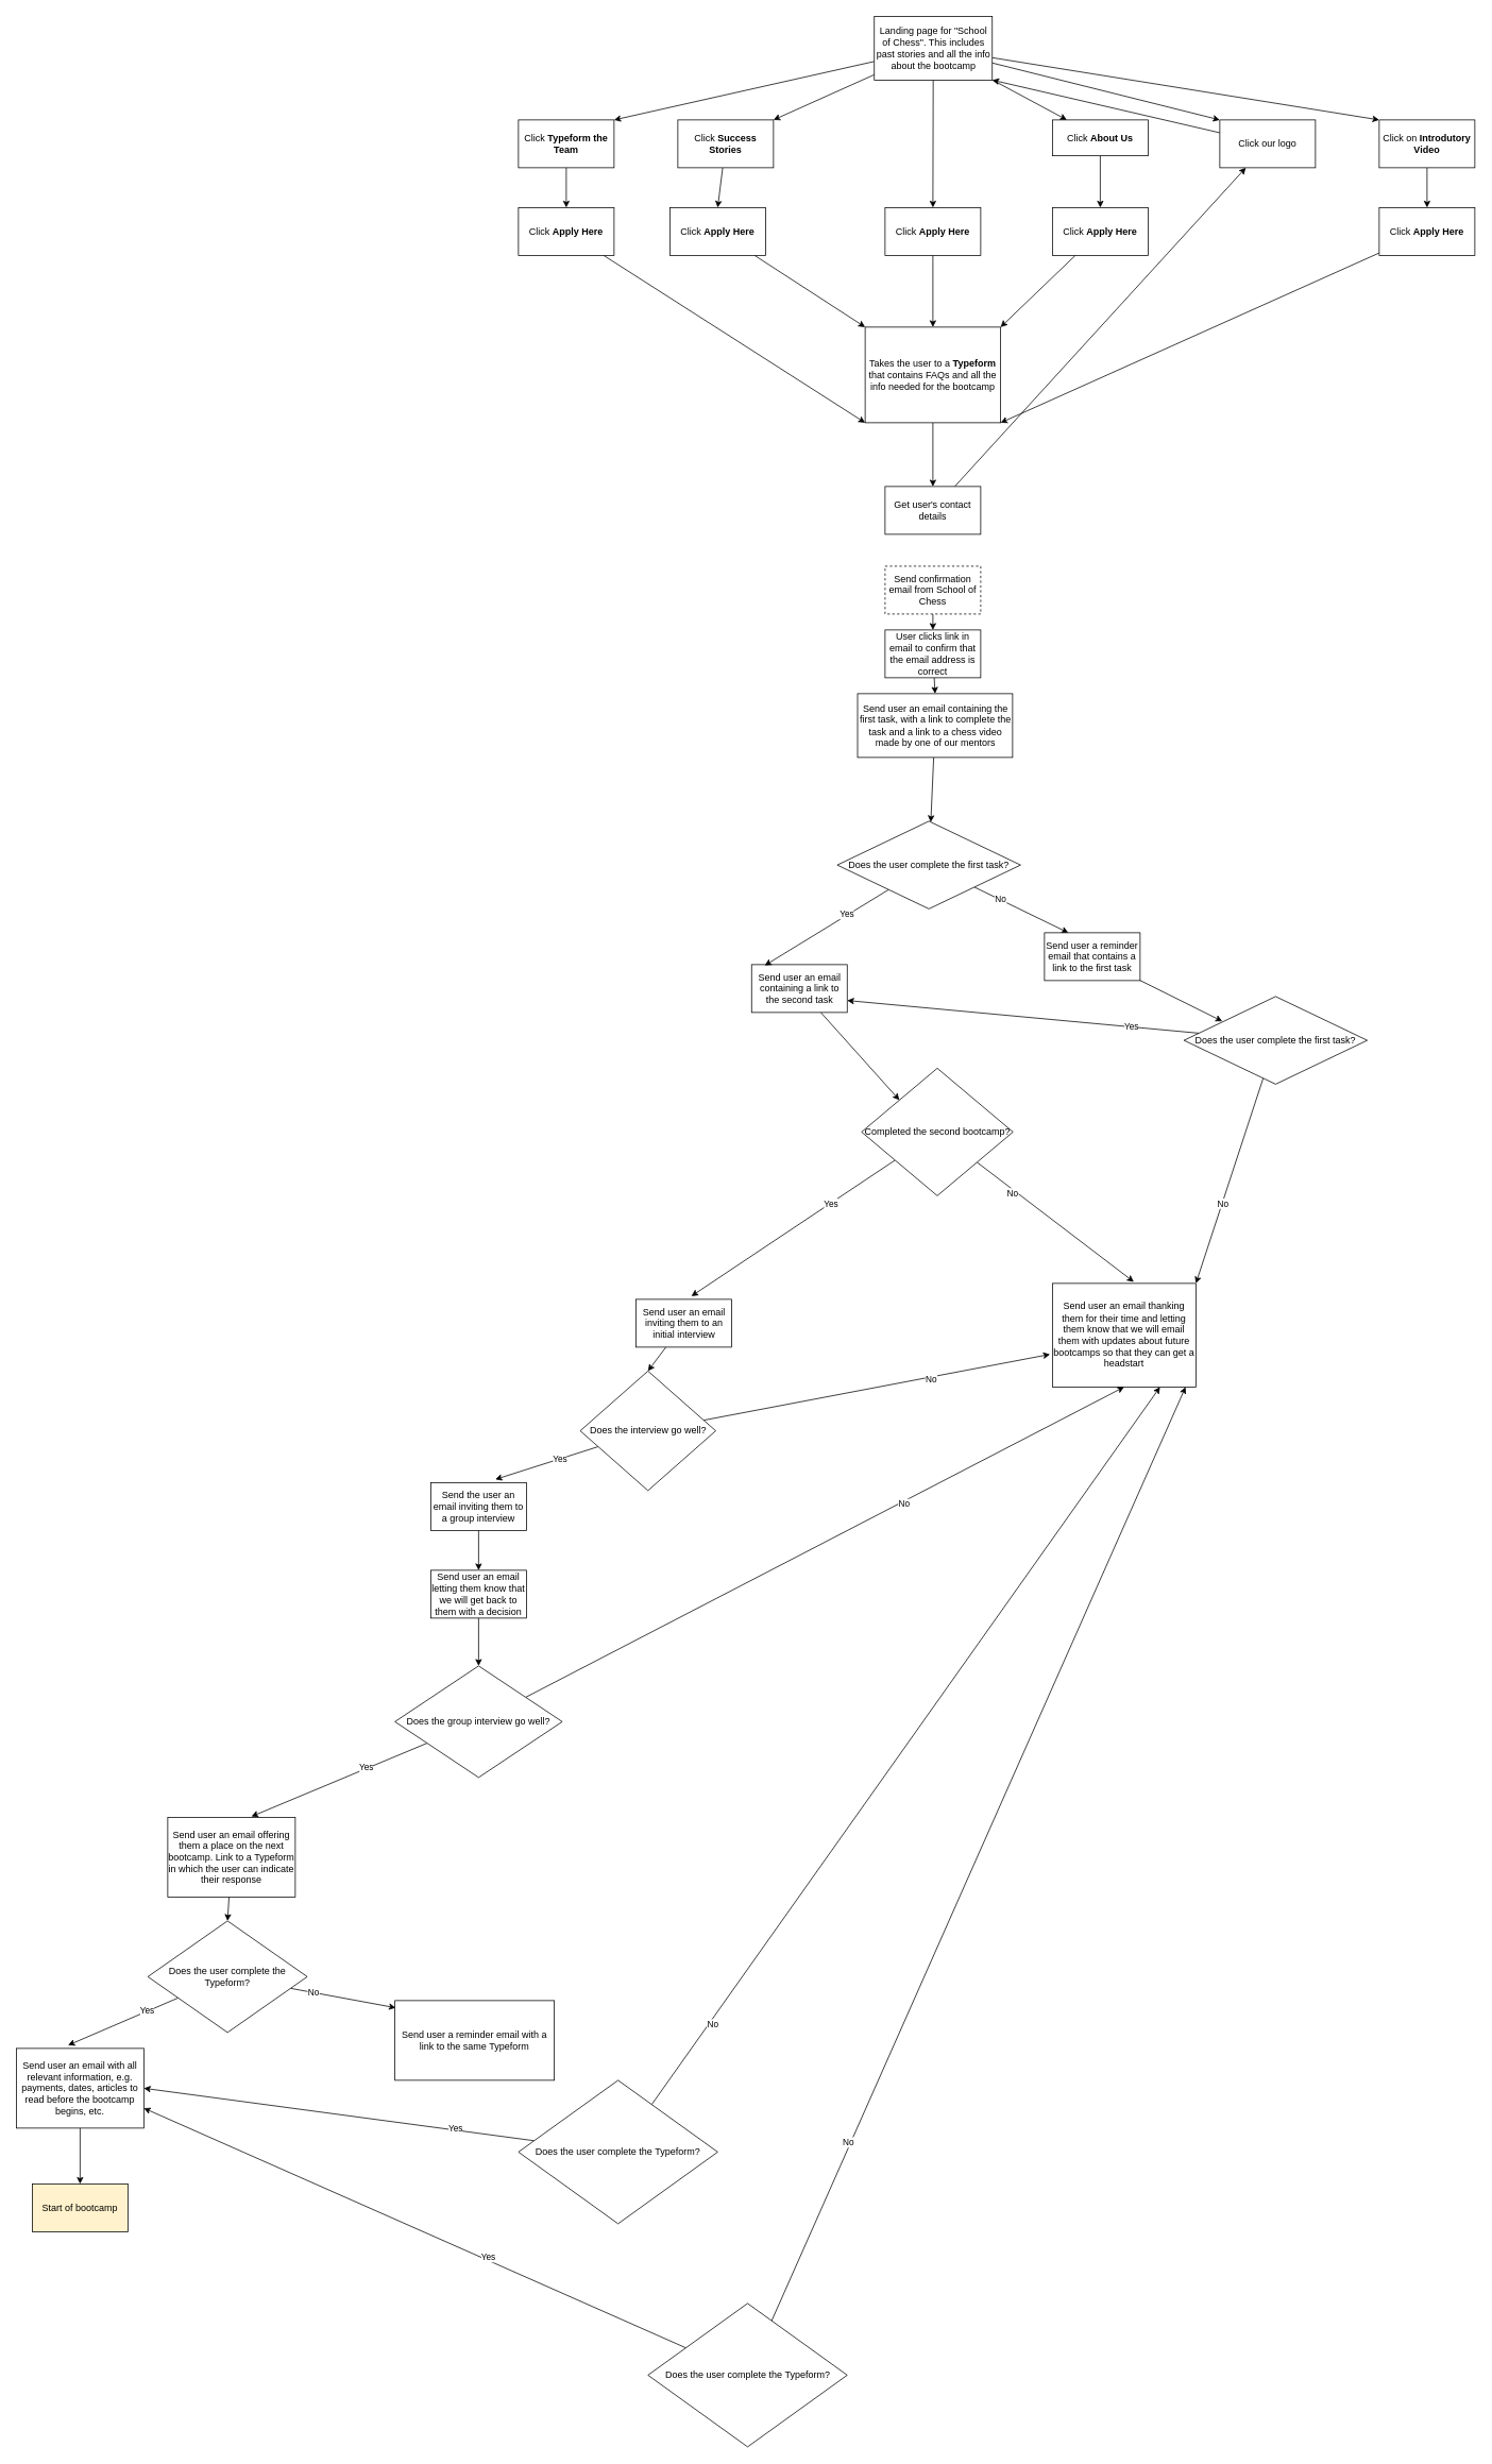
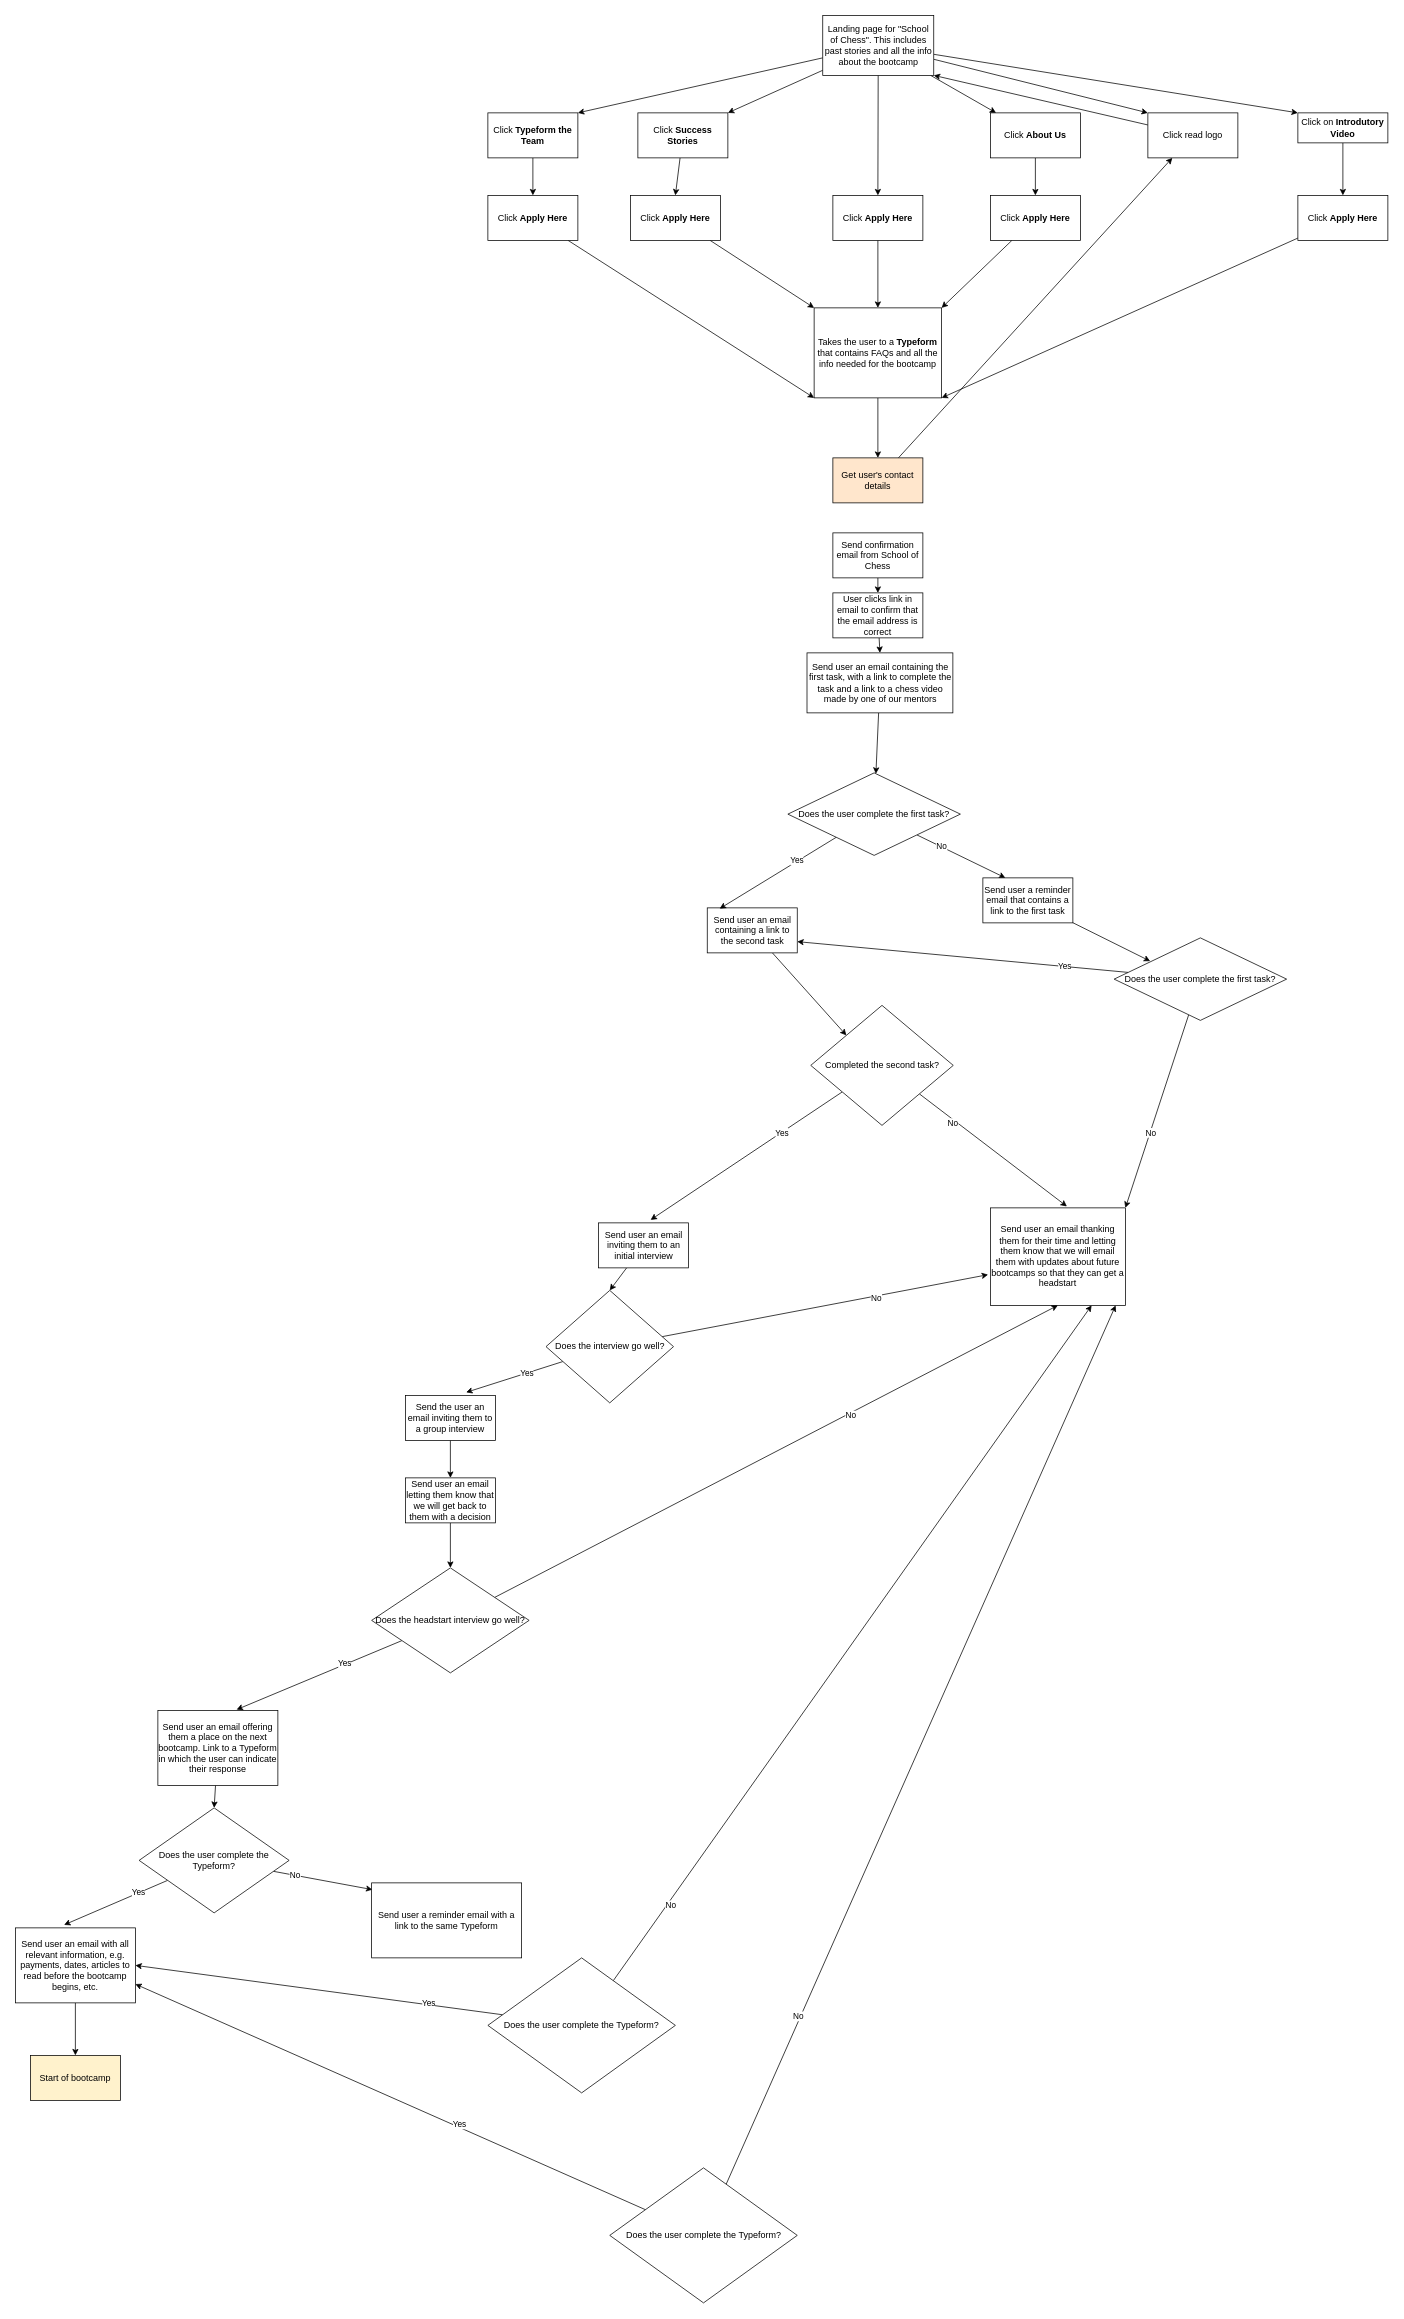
- <mxCell id="37" value="Click &lt;b&gt;About Us&lt;/b&gt;" style="rounded=0;whiteSpace=wrap;html=1;" vertex="1" parent="1"><mxGeometry x="1320" y="150" width="120" height="45" as="geometry" /></mxCell>
+ <mxCell id="37" value="Click &lt;b&gt;About Us&lt;/b&gt;" style="rounded=0;whiteSpace=wrap;html=1;" vertex="1" parent="1"><mxGeometry x="1320" y="150" width="120" height="60" as="geometry" /></mxCell>
- <mxCell id="41" value="Click our logo" style="rounded=0;whiteSpace=wrap;html=1;" vertex="1" parent="1"><mxGeometry x="1530" y="150" width="120" height="60" as="geometry" /></mxCell>
+ <mxCell id="41" value="Click read logo" style="rounded=0;whiteSpace=wrap;html=1;" vertex="1" parent="1"><mxGeometry x="1530" y="150" width="120" height="60" as="geometry" /></mxCell>
- <mxCell id="43" value="Click on &lt;b&gt;Introdutory Video&lt;/b&gt;" style="rounded=0;whiteSpace=wrap;html=1;" vertex="1" parent="1"><mxGeometry x="1730" y="150" width="120" height="60" as="geometry" /></mxCell>
+ <mxCell id="43" value="Click on &lt;b&gt;Introdutory Video&lt;/b&gt;" style="rounded=0;whiteSpace=wrap;html=1;" vertex="1" parent="1"><mxGeometry x="1730" y="150" width="120" height="40" as="geometry" /></mxCell>
- <mxCell id="14" value="Get user's contact details" style="rounded=0;whiteSpace=wrap;html=1;" vertex="1" parent="1"><mxGeometry x="1110" y="610" width="120" height="60" as="geometry" /></mxCell>
+ <mxCell id="14" value="Get user's contact details" style="rounded=0;whiteSpace=wrap;html=1;fillColor=#ffe6cc;" vertex="1" parent="1"><mxGeometry x="1110" y="610" width="120" height="60" as="geometry" /></mxCell>
- <mxCell id="16" value="Send confirmation email from School of Chess" style="rounded=0;whiteSpace=wrap;html=1;dashed=1;" vertex="1" parent="1"><mxGeometry x="1110" y="710" width="120" height="60" as="geometry" /></mxCell>
+ <mxCell id="16" value="Send confirmation email from School of Chess" style="rounded=0;whiteSpace=wrap;html=1;" vertex="1" parent="1"><mxGeometry x="1110" y="710" width="120" height="60" as="geometry" /></mxCell>
- <mxCell id="56" value="Completed the second bootcamp?" style="rhombus;whiteSpace=wrap;html=1;" vertex="1" parent="1"><mxGeometry x="1080.5" y="1340" width="190" height="160" as="geometry" /></mxCell>
+ <mxCell id="56" value="Completed the second task?" style="rhombus;whiteSpace=wrap;html=1;" vertex="1" parent="1"><mxGeometry x="1080.5" y="1340" width="190" height="160" as="geometry" /></mxCell>
- <mxCell id="67" value="Does the group interview go well?" style="rhombus;whiteSpace=wrap;html=1;" vertex="1" parent="1"><mxGeometry x="495" y="2090" width="210" height="140" as="geometry" /></mxCell>
+ <mxCell id="67" value="Does the headstart interview go well?" style="rhombus;whiteSpace=wrap;html=1;" vertex="1" parent="1"><mxGeometry x="495" y="2090" width="210" height="140" as="geometry" /></mxCell>
